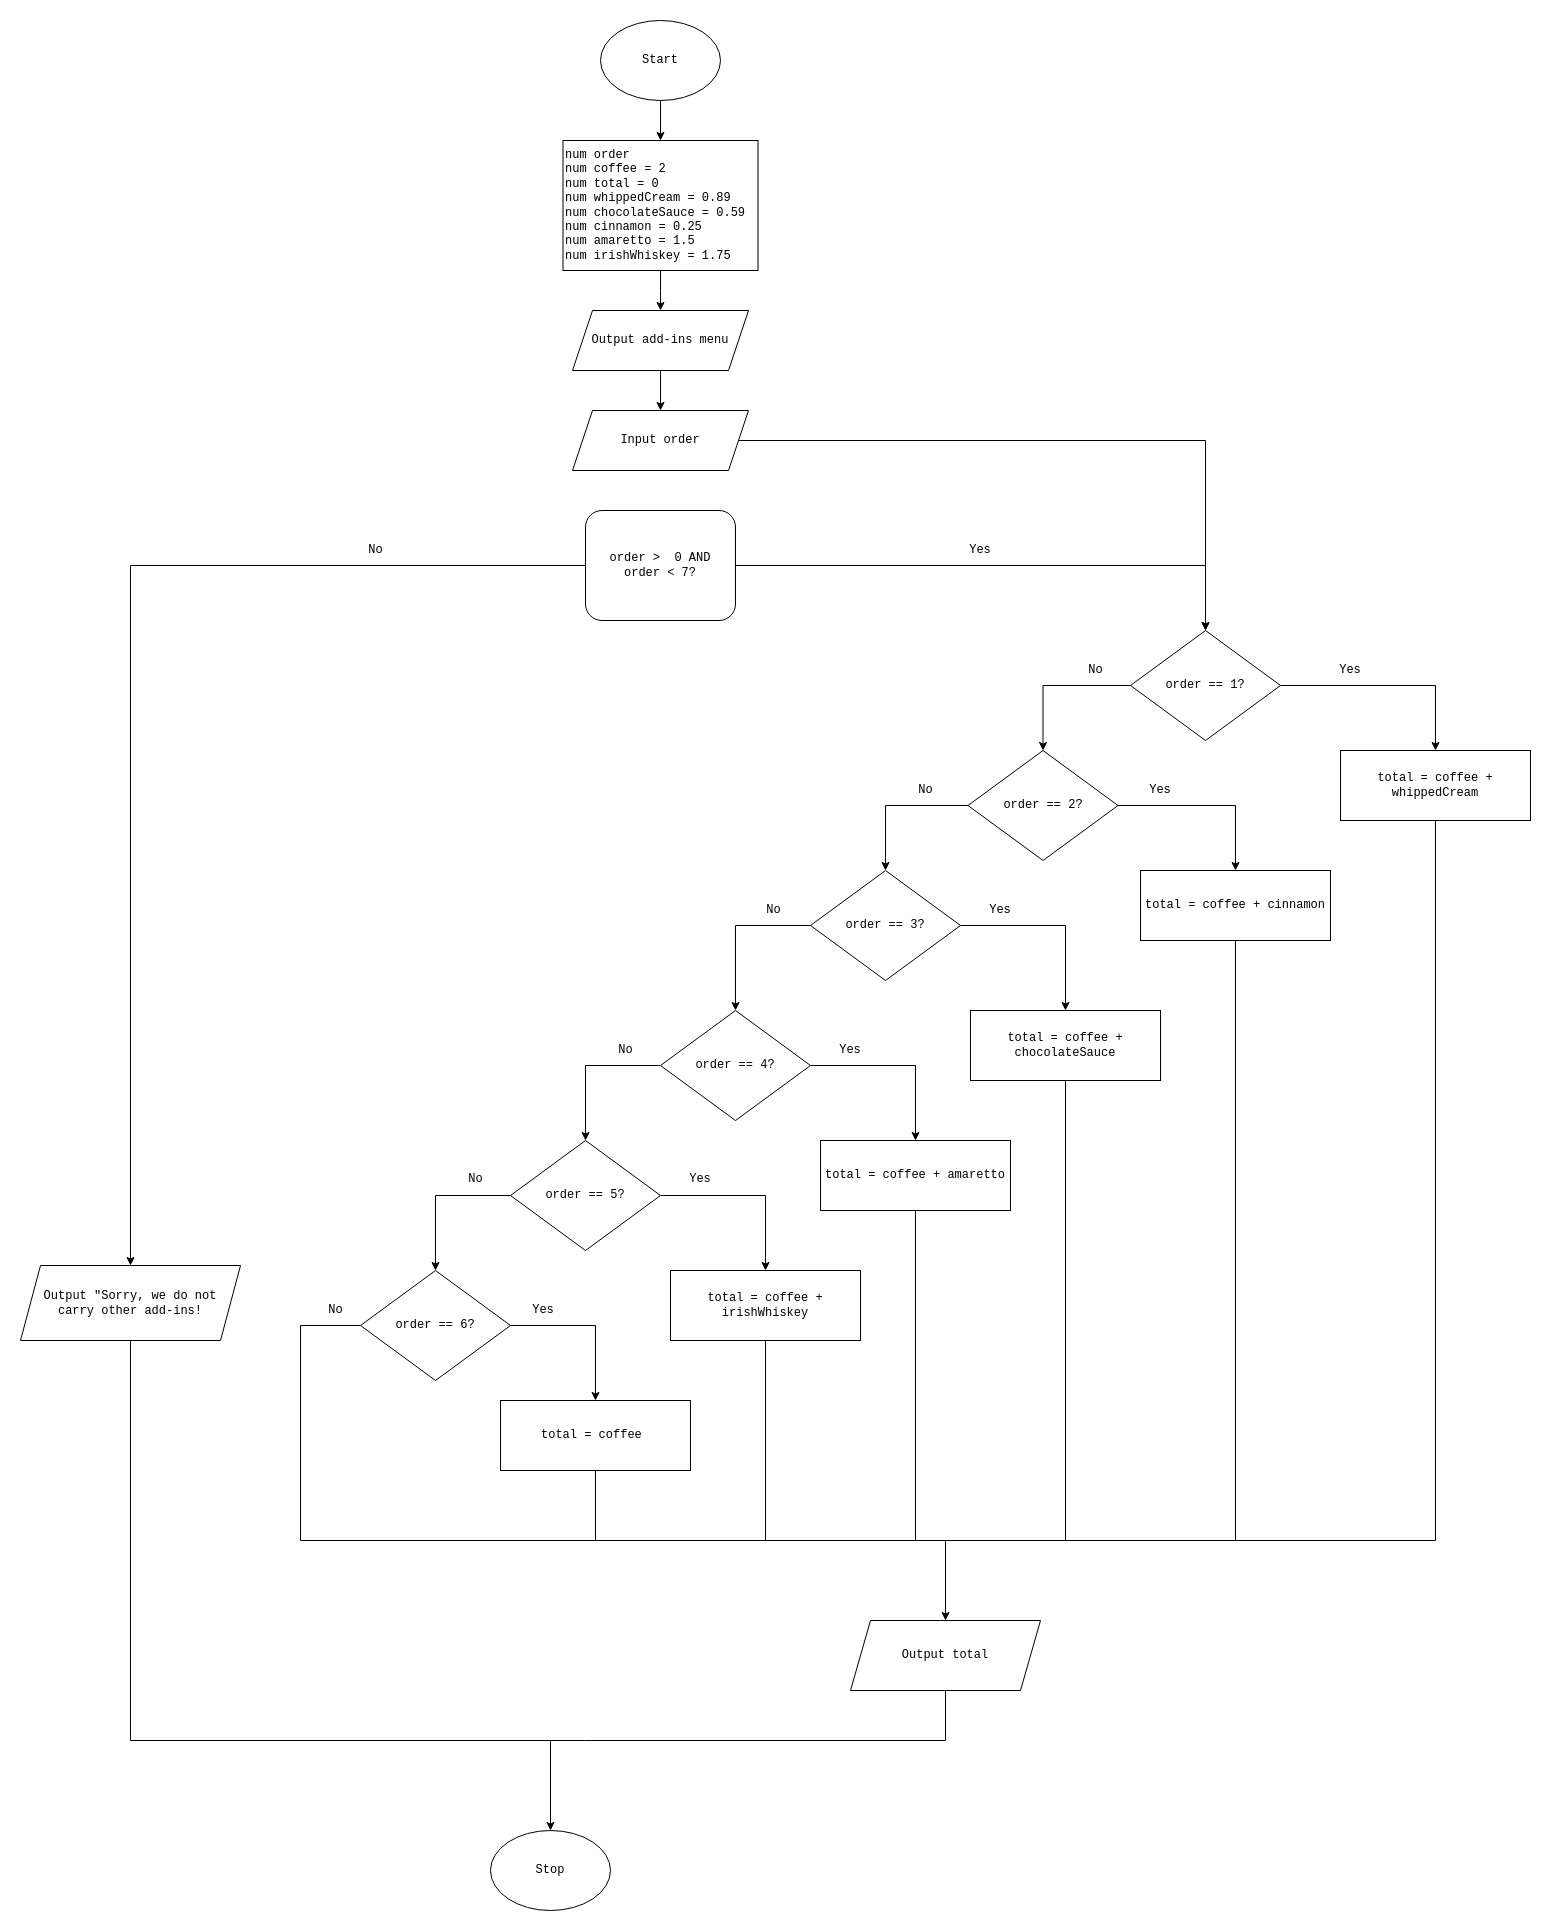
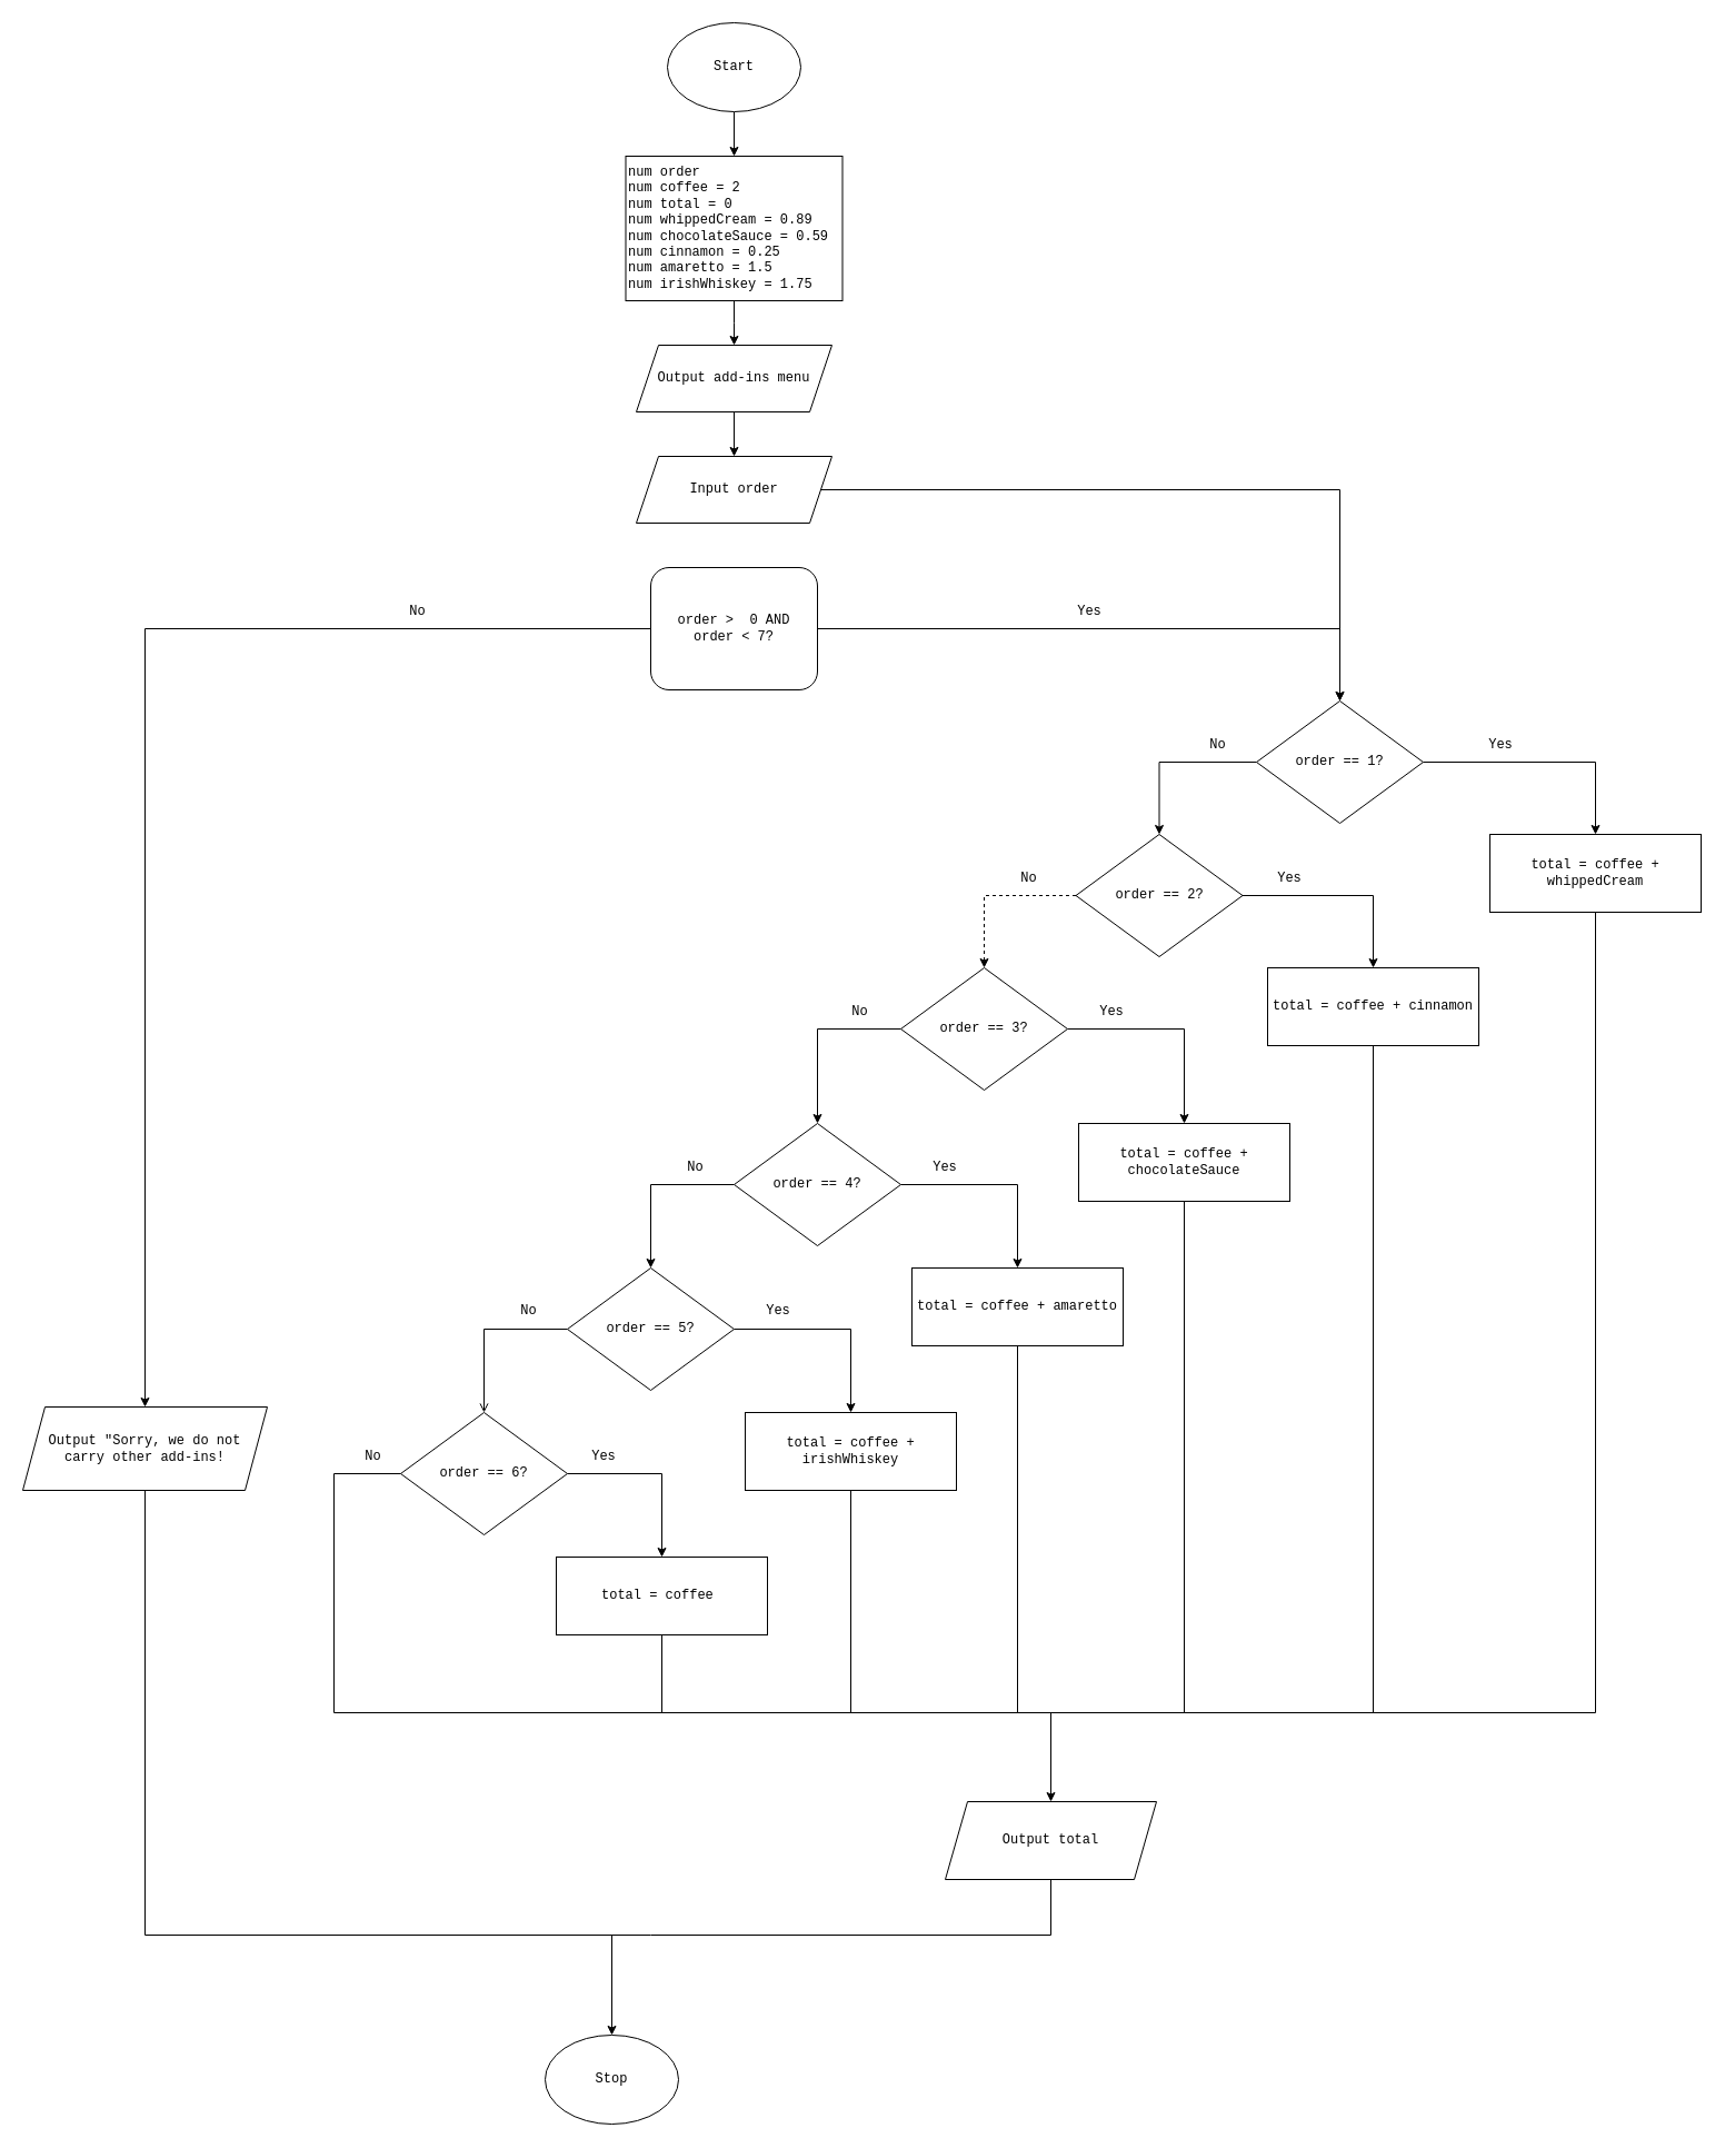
- <mxCell id="16" value="" style="edgeStyle=orthogonalEdgeStyle;rounded=0;orthogonalLoop=1;jettySize=auto;html=1;fontFamily=Courier New;" edge="1" parent="1" source="18" target="21"><mxGeometry relative="1" as="geometry" /></mxCell>
+ <mxCell id="16" value="" style="edgeStyle=orthogonalEdgeStyle;rounded=0;orthogonalLoop=1;jettySize=auto;html=1;fontFamily=Courier New;dashed=1;" edge="1" parent="1" source="18" target="21"><mxGeometry relative="1" as="geometry" /></mxCell>
- <mxCell id="26" value="" style="edgeStyle=orthogonalEdgeStyle;rounded=0;orthogonalLoop=1;jettySize=auto;html=1;fontFamily=Courier New;" edge="1" parent="1" source="27" target="34"><mxGeometry relative="1" as="geometry"><Array as="points"><mxPoint x="435" y="1195" /></Array></mxGeometry></mxCell>
+ <mxCell id="26" value="" style="edgeStyle=orthogonalEdgeStyle;rounded=0;orthogonalLoop=1;jettySize=auto;html=1;fontFamily=Courier New;endArrow=open;" edge="1" parent="1" source="27" target="34"><mxGeometry relative="1" as="geometry"><Array as="points"><mxPoint x="435" y="1195" /></Array></mxGeometry></mxCell>
